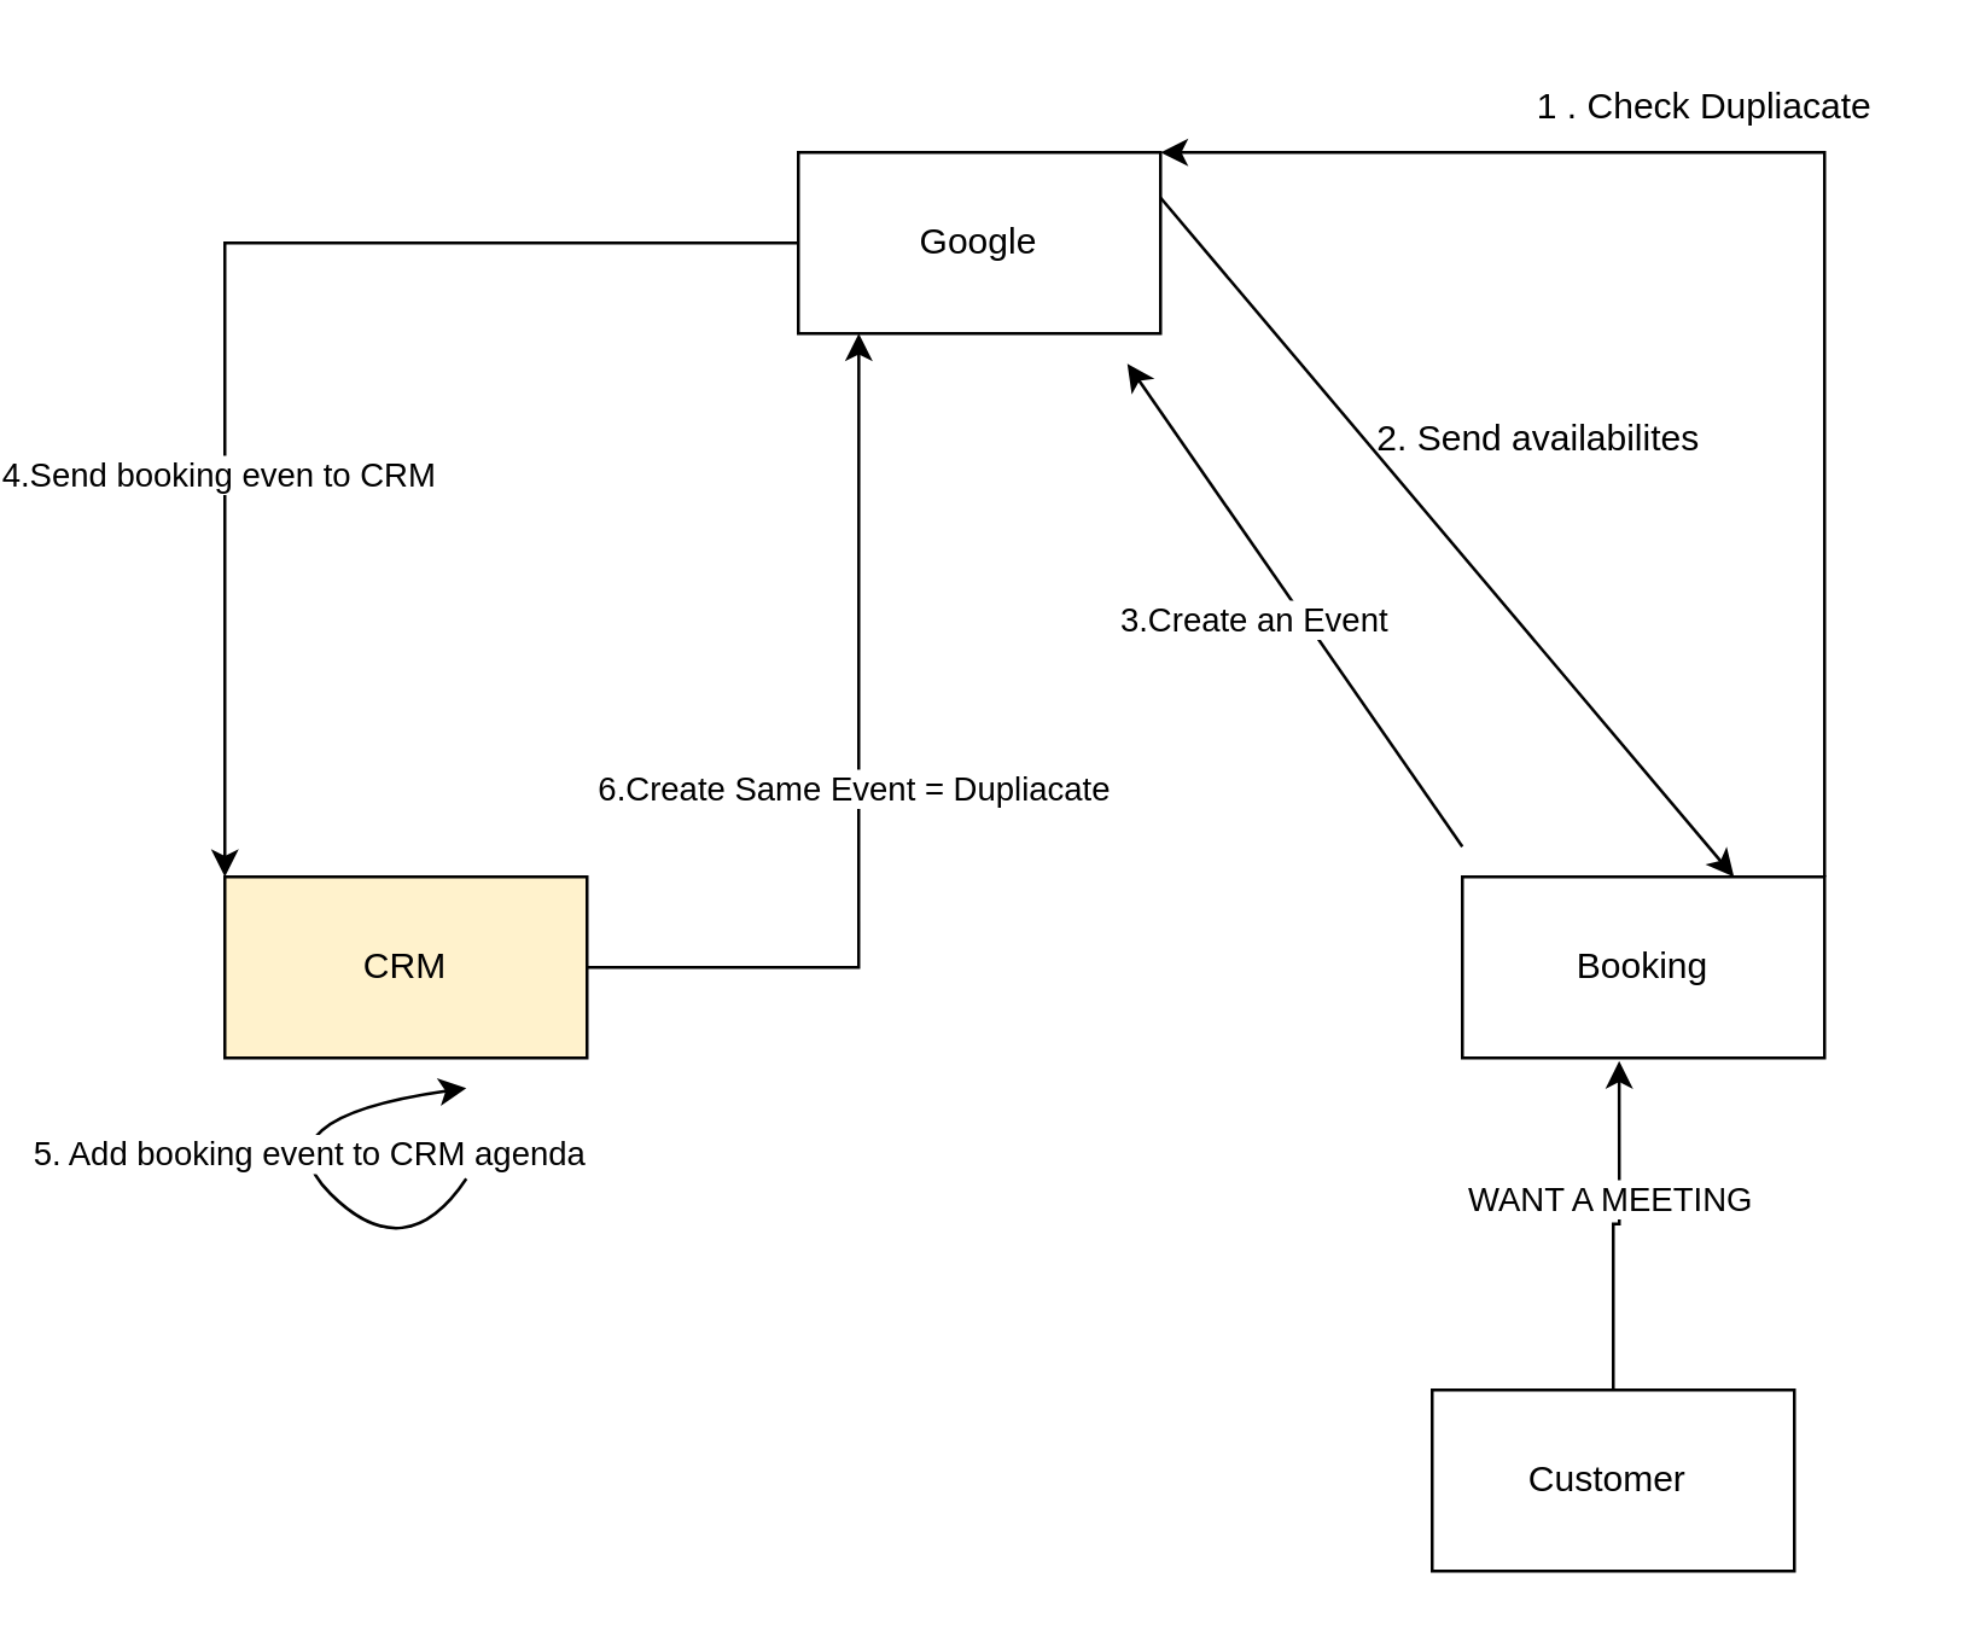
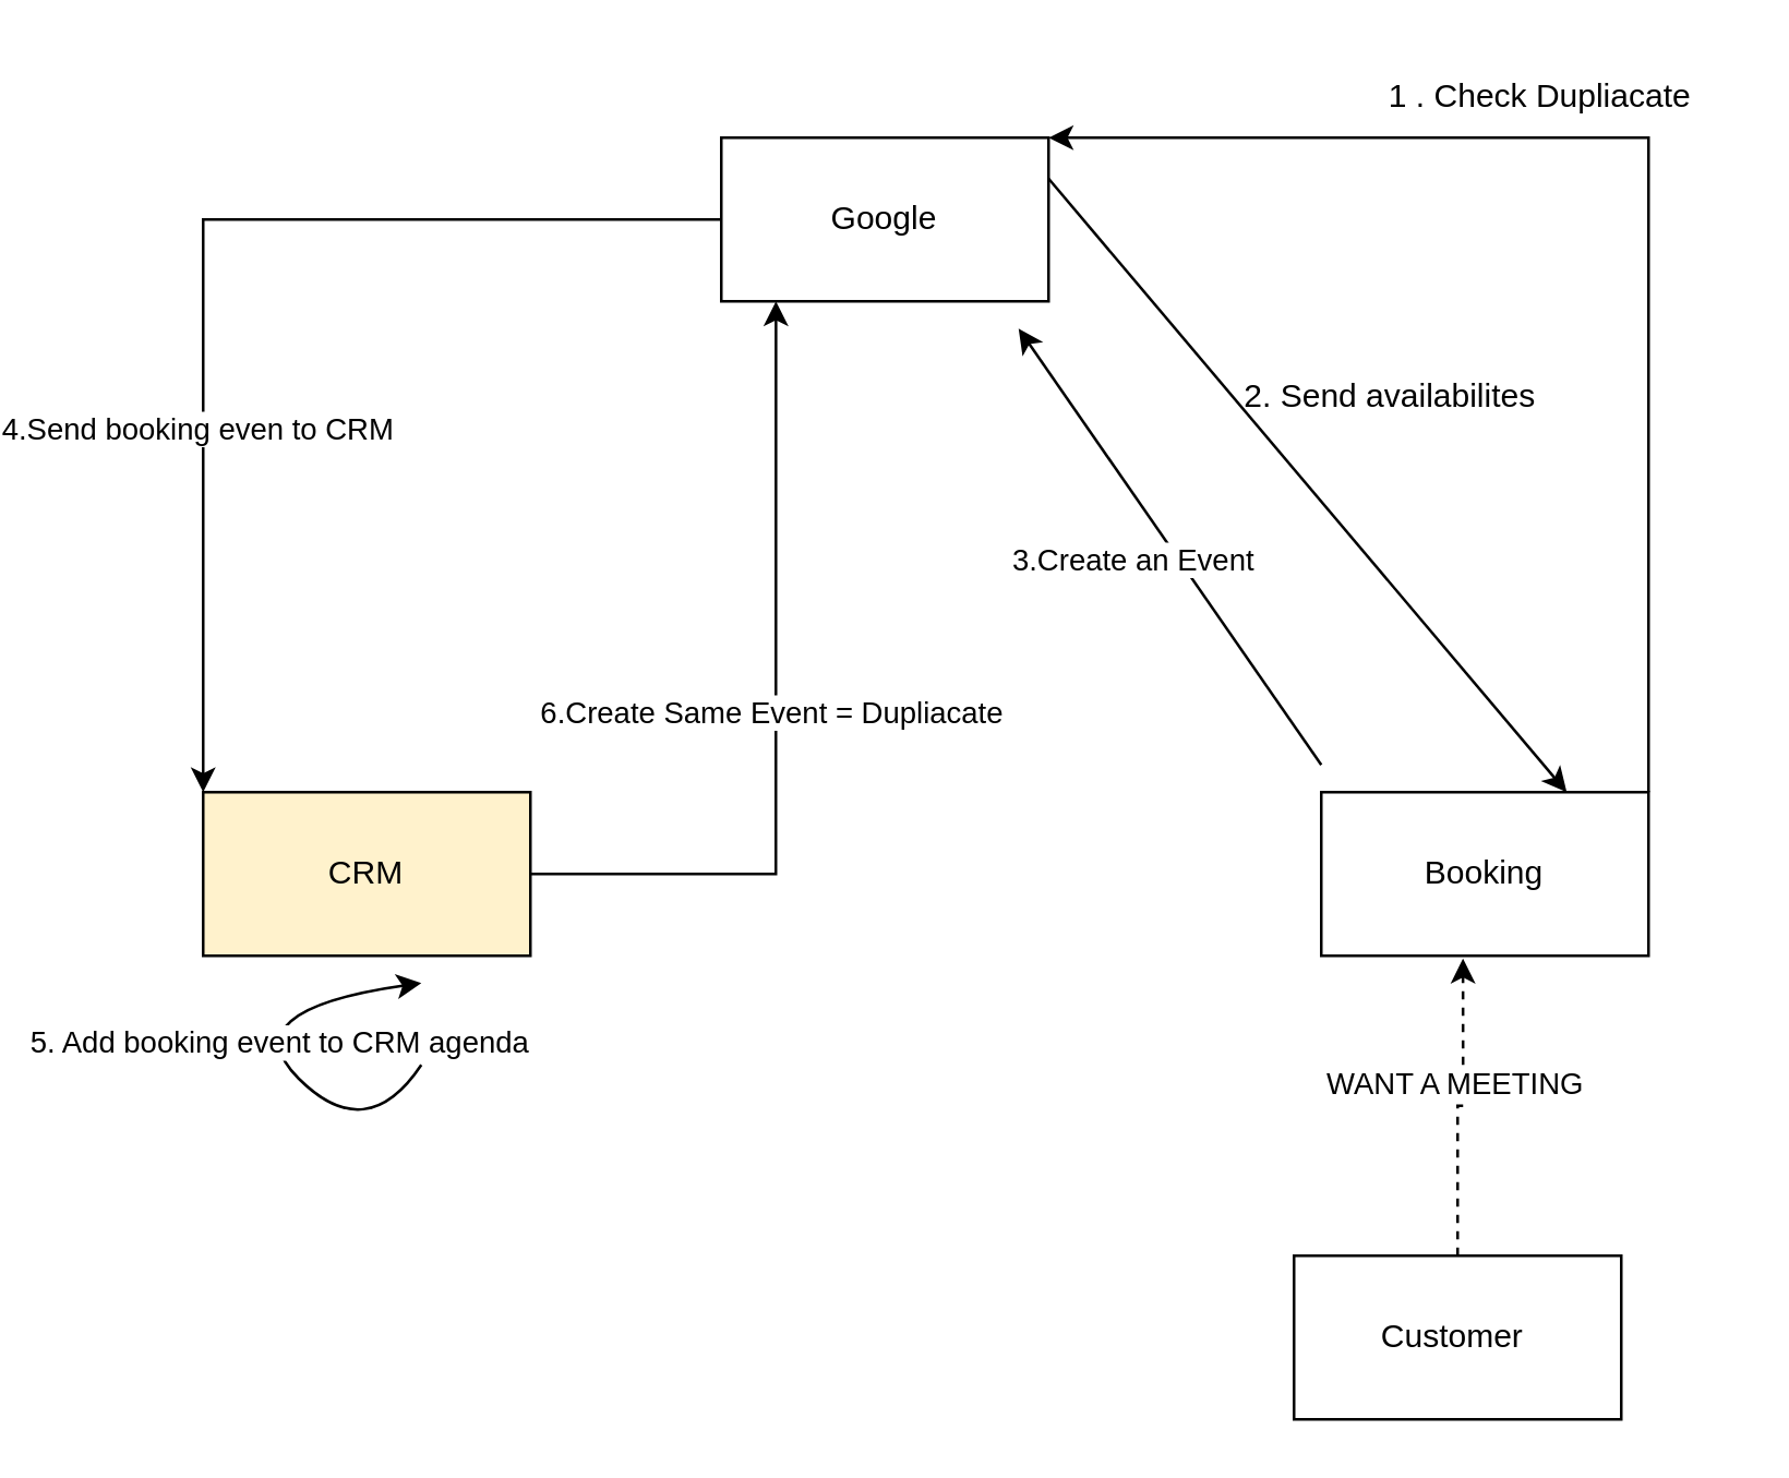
- <mxCell id="18" style="edgeStyle=orthogonalEdgeStyle;rounded=0;orthogonalLoop=1;jettySize=auto;html=1;entryX=0.433;entryY=1.017;entryDx=0;entryDy=0;entryPerimeter=0;" edge="1" parent="1" source="17" target="6"><mxGeometry relative="1" as="geometry" /></mxCell>
+ <mxCell id="18" style="edgeStyle=orthogonalEdgeStyle;rounded=0;orthogonalLoop=1;jettySize=auto;html=1;entryX=0.433;entryY=1.017;entryDx=0;entryDy=0;entryPerimeter=0;dashed=1;" edge="1" parent="1" source="17" target="6"><mxGeometry relative="1" as="geometry" /></mxCell>
